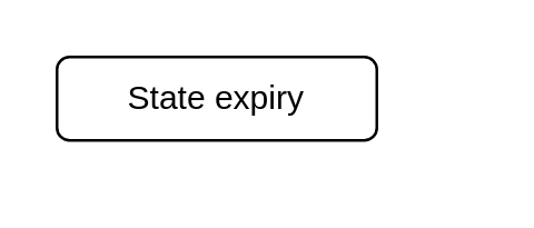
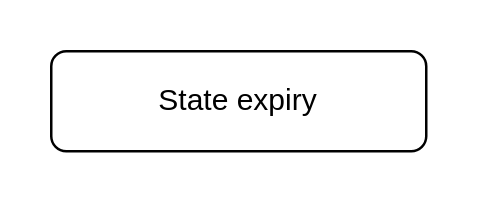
- <mxCell id="2" value="State expiry" style="rounded=1;whiteSpace=wrap;html=1;" vertex="1" parent="1"><mxGeometry x="20" y="20" width="115" height="30" as="geometry" /></mxCell>
+ <mxCell id="2" value="State expiry" style="rounded=1;whiteSpace=wrap;html=1;" vertex="1" parent="1"><mxGeometry x="20" y="20" width="150" height="40" as="geometry" /></mxCell>
